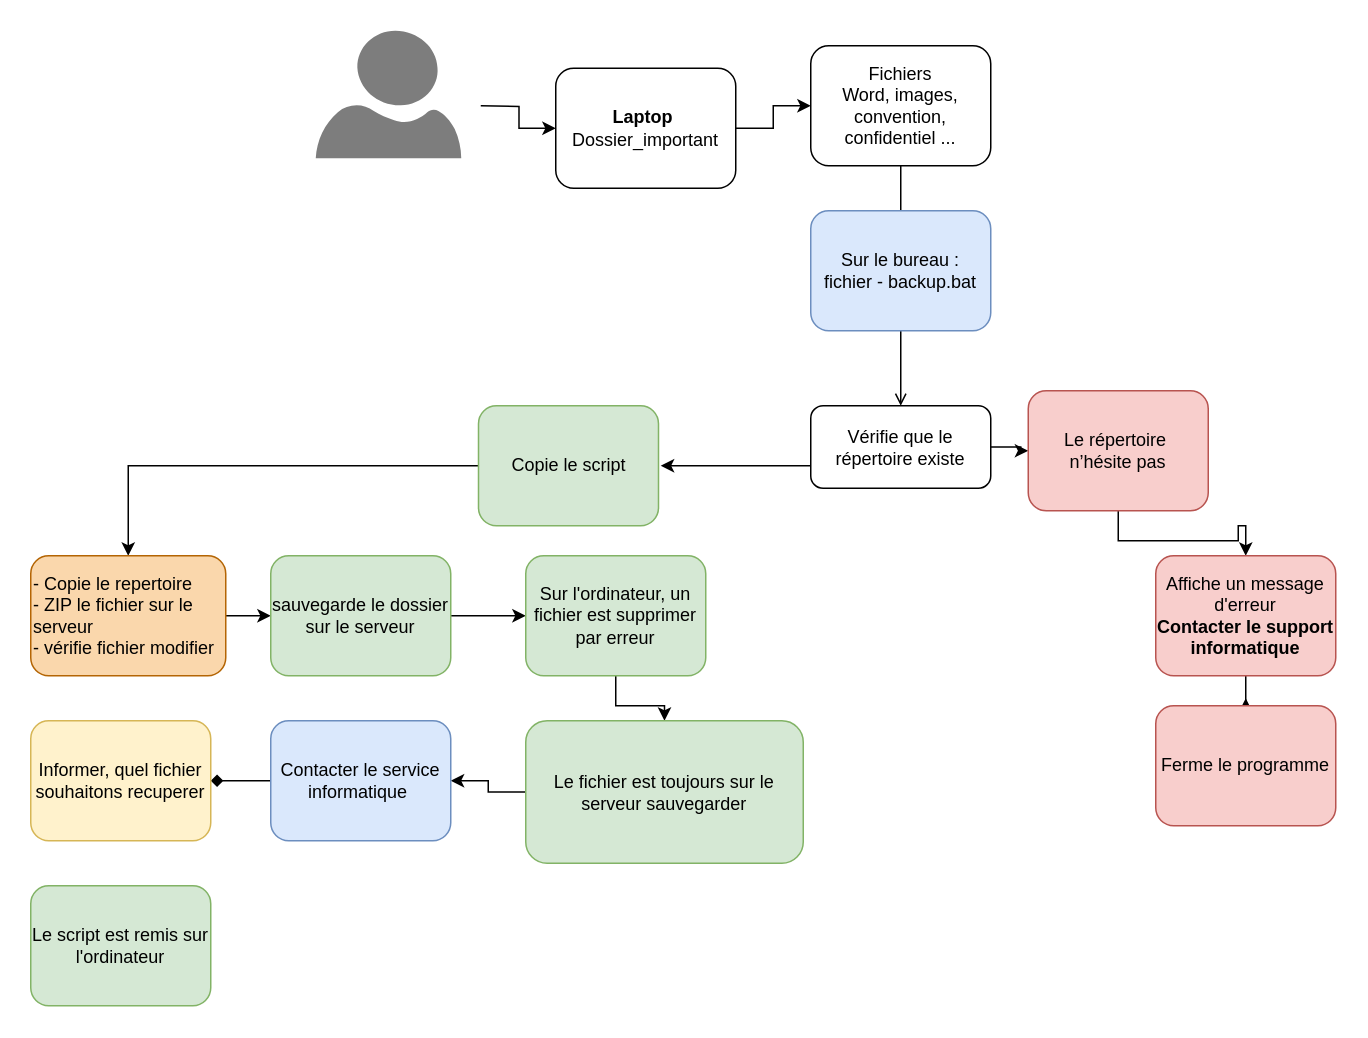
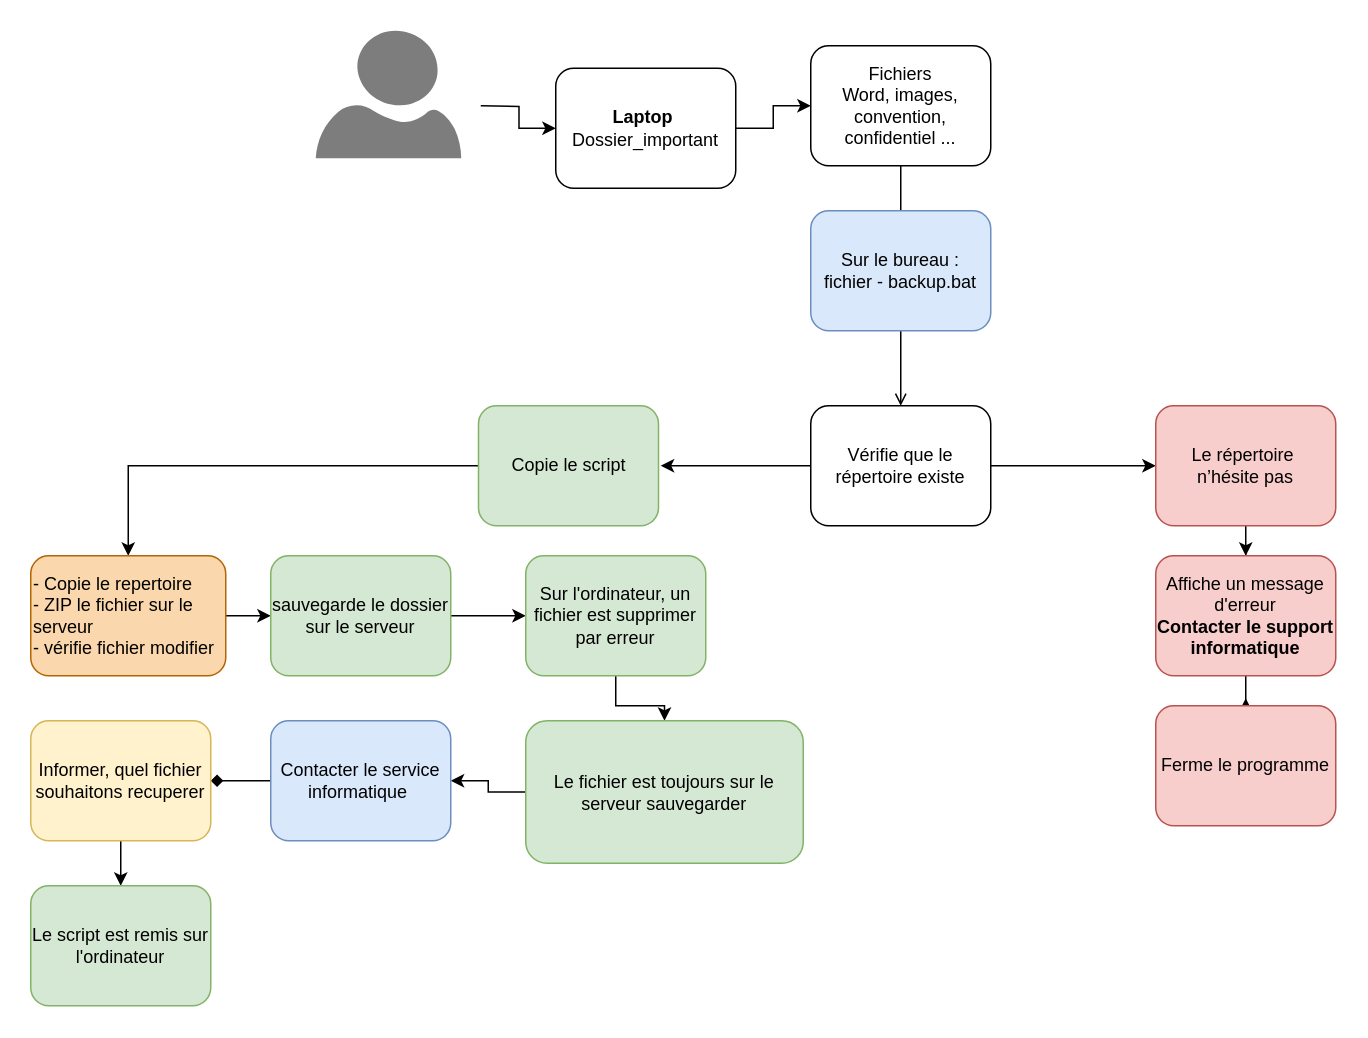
- <mxCell id="12" value="Vérifie que le répertoire existe&lt;br&gt;" style="shape=ext;rounded=1;html=1;whiteSpace=wrap;" vertex="1" parent="1"><mxGeometry x="540" y="270" width="120" height="55" as="geometry" /></mxCell>
+ <mxCell id="12" value="Vérifie que le répertoire existe&lt;br&gt;" style="shape=ext;rounded=1;html=1;whiteSpace=wrap;" vertex="1" parent="1"><mxGeometry x="540" y="270" width="120" height="80" as="geometry" /></mxCell>
- <mxCell id="14" value="Le répertoire&amp;nbsp;&lt;br&gt;n’hésite pas&lt;br&gt;" style="shape=ext;rounded=1;html=1;whiteSpace=wrap;fillColor=#f8cecc;strokeColor=#b85450;" vertex="1" parent="1"><mxGeometry x="685" y="260" width="120" height="80" as="geometry" /></mxCell>
+ <mxCell id="14" value="Le répertoire&amp;nbsp;&lt;br&gt;n’hésite pas&lt;br&gt;" style="shape=ext;rounded=1;html=1;whiteSpace=wrap;fillColor=#f8cecc;strokeColor=#b85450;" vertex="1" parent="1"><mxGeometry x="770" y="270" width="120" height="80" as="geometry" /></mxCell>
+ <mxCell id="30" value="" style="edgeStyle=orthogonalEdgeStyle;rounded=0;orthogonalLoop=1;jettySize=auto;html=1;fontFamily=Helvetica;" edge="1" parent="1" source="31" target="32"><mxGeometry relative="1" as="geometry" /></mxCell>
